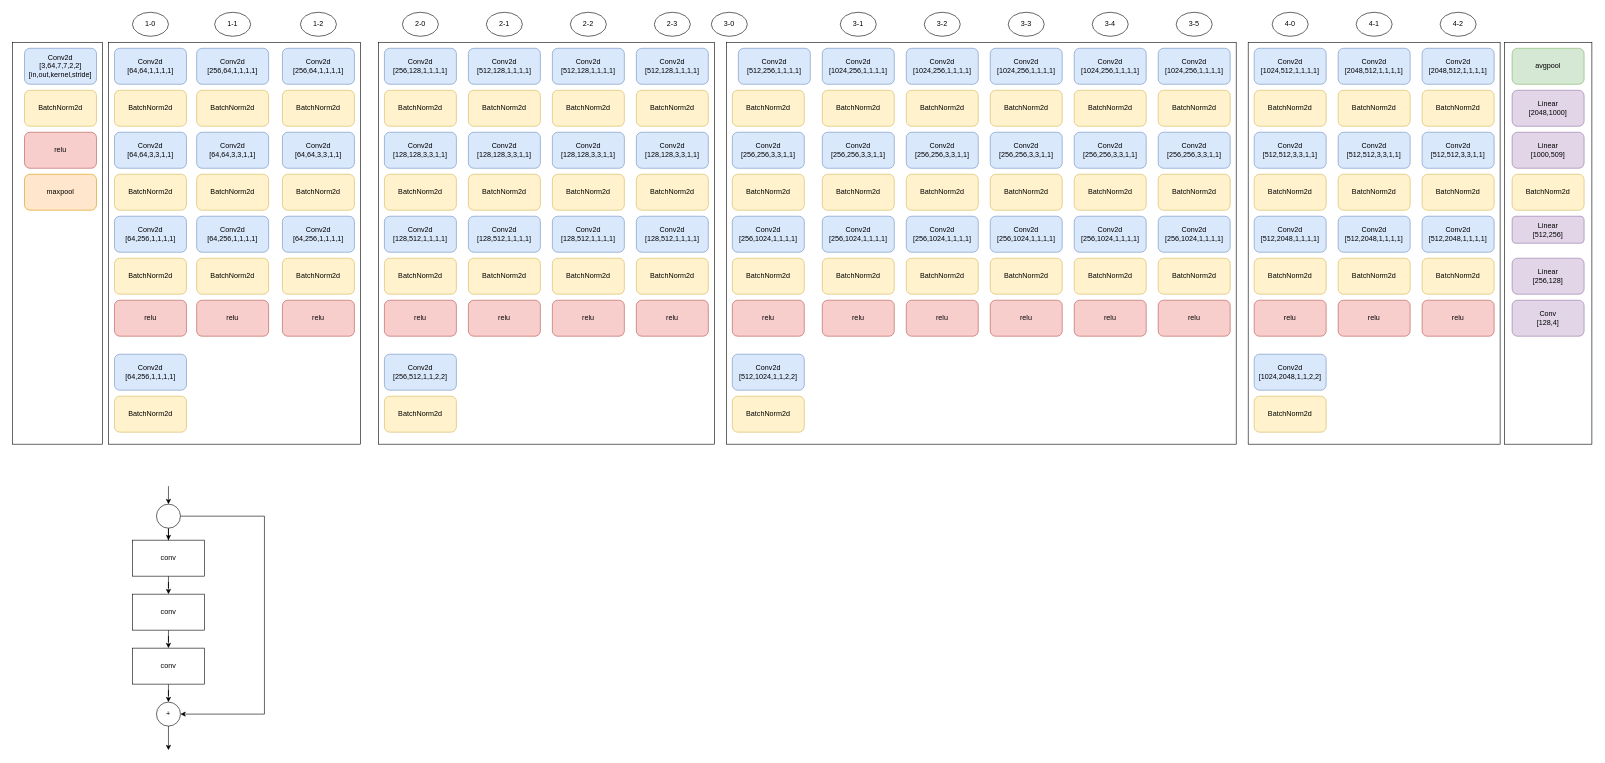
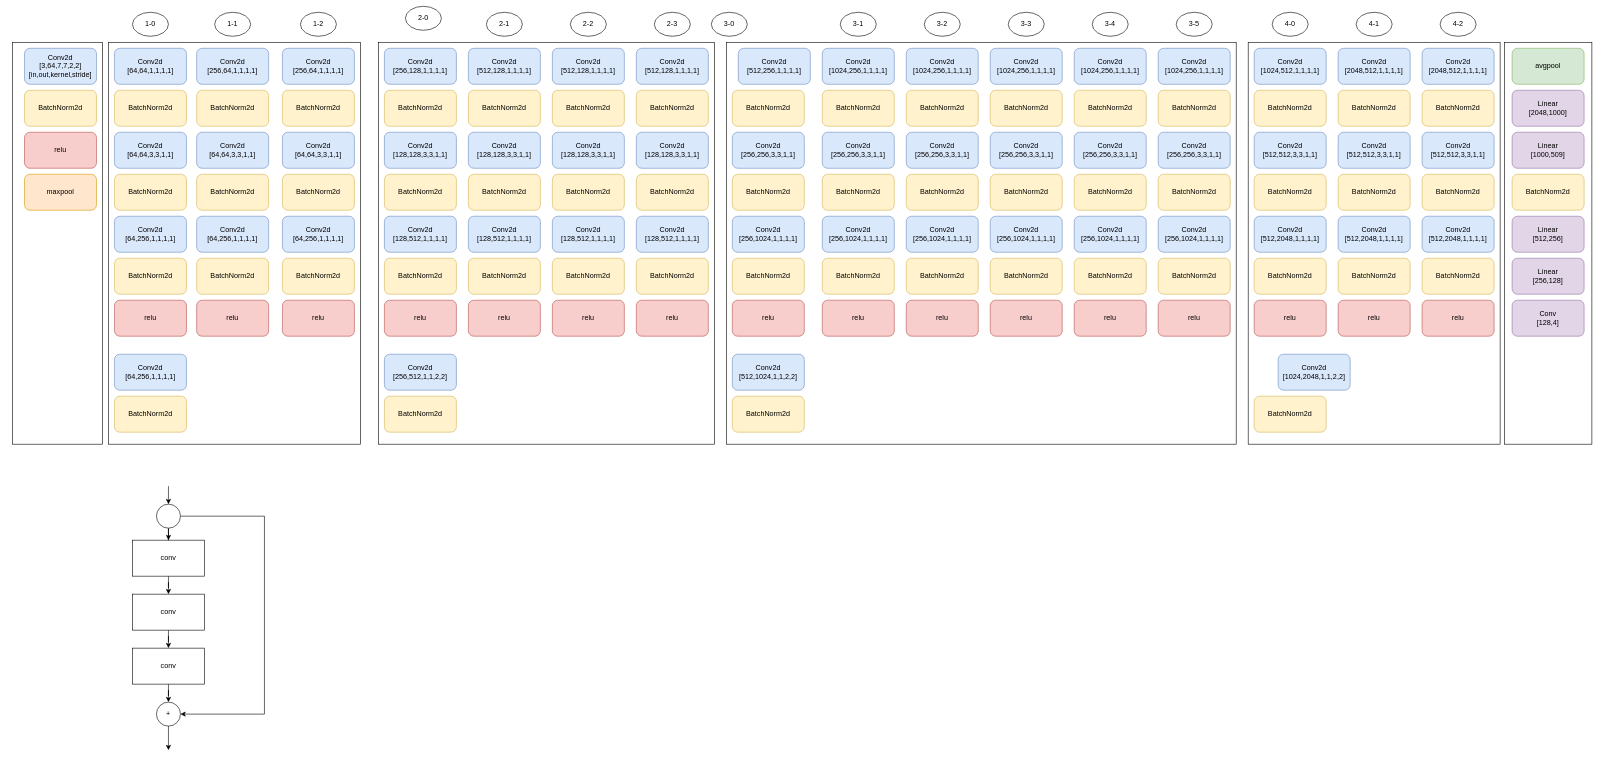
- <mxCell id="38" value="2-0" style="ellipse;whiteSpace=wrap;html=1;" vertex="1" parent="1"><mxGeometry x="670" y="20" width="60" height="40" as="geometry" /></mxCell>
+ <mxCell id="38" value="2-0" style="ellipse;whiteSpace=wrap;html=1;" vertex="1" parent="1"><mxGeometry x="675" y="10" width="60" height="40" as="geometry" /></mxCell>
- <mxCell id="152" value="Linear&lt;br&gt;[512,256]" style="rounded=1;whiteSpace=wrap;html=1;fillColor=#e1d5e7;strokeColor=#9673a6;" vertex="1" parent="1"><mxGeometry x="2520" y="360" width="120" height="45" as="geometry" /></mxCell>
+ <mxCell id="152" value="Linear&lt;br&gt;[512,256]" style="rounded=1;whiteSpace=wrap;html=1;fillColor=#e1d5e7;strokeColor=#9673a6;" vertex="1" parent="1"><mxGeometry x="2520" y="360" width="120" height="60" as="geometry" /></mxCell>
- <mxCell id="130" value="Conv2d&lt;br style=&quot;border-color: var(--border-color);&quot;&gt;[1024,2048,1,1,2,2]" style="rounded=1;whiteSpace=wrap;html=1;fillColor=#dae8fc;strokeColor=#6c8ebf;" vertex="1" parent="1"><mxGeometry x="2090" y="590" width="120" height="60" as="geometry" /></mxCell>
+ <mxCell id="130" value="Conv2d&lt;br style=&quot;border-color: var(--border-color);&quot;&gt;[1024,2048,1,1,2,2]" style="rounded=1;whiteSpace=wrap;html=1;fillColor=#dae8fc;strokeColor=#6c8ebf;" vertex="1" parent="1"><mxGeometry x="2130" y="590" width="120" height="60" as="geometry" /></mxCell>
